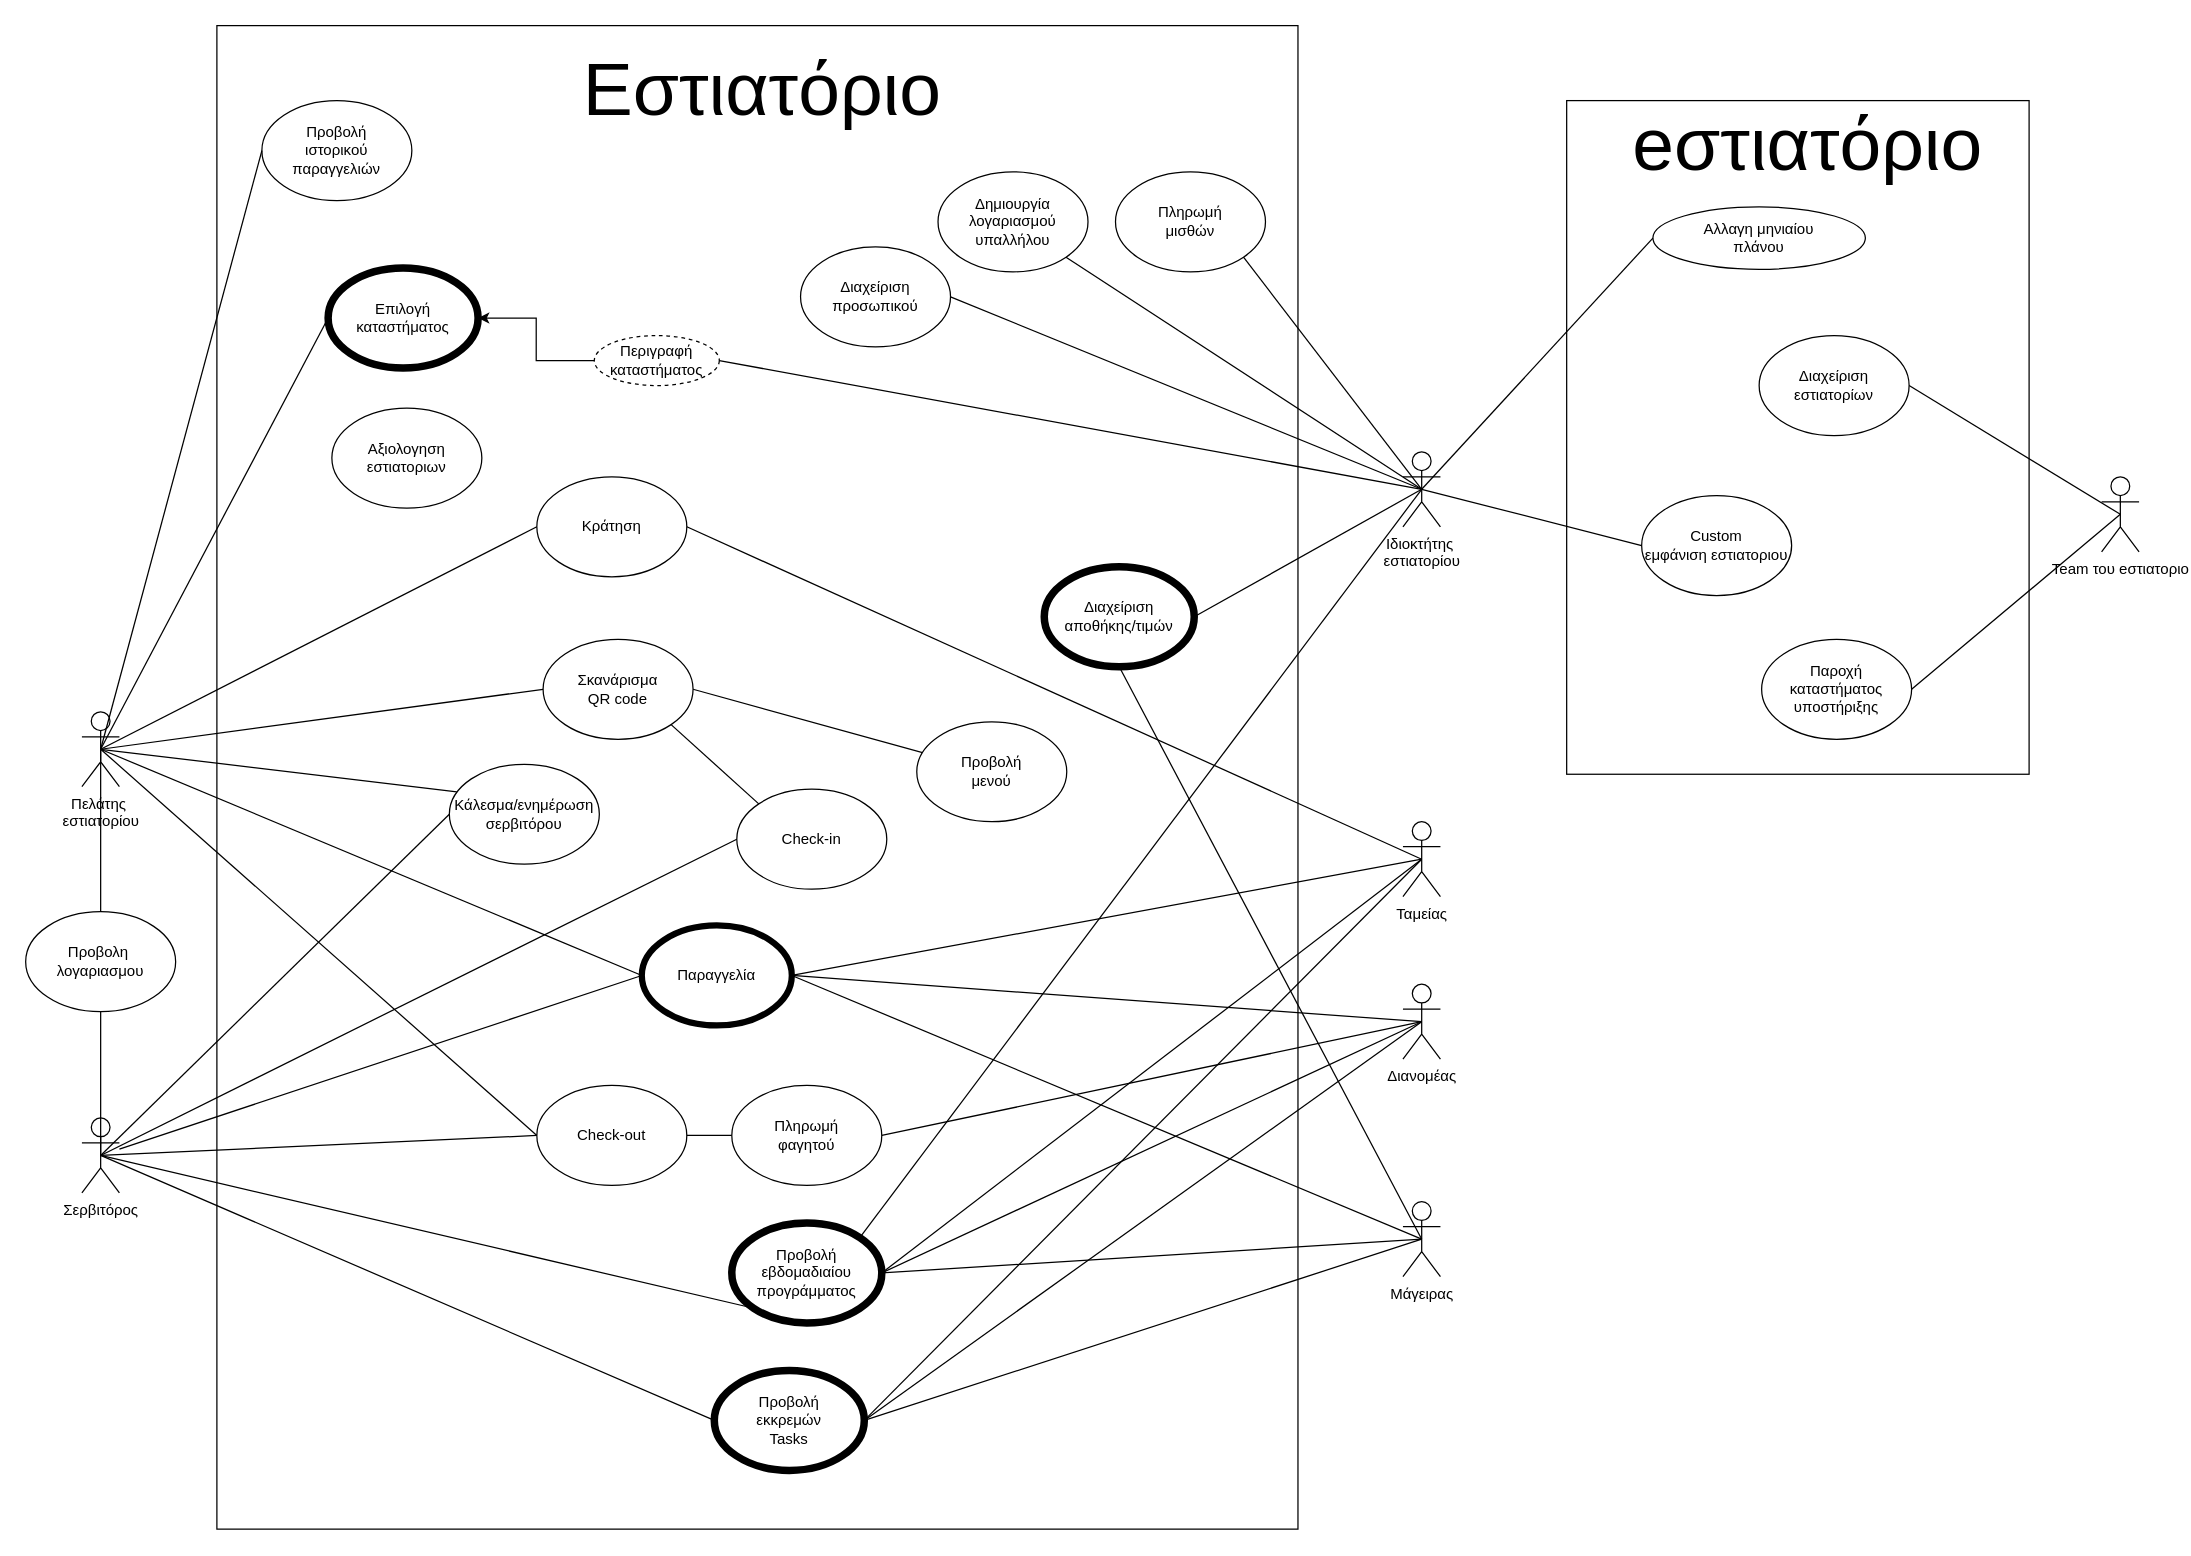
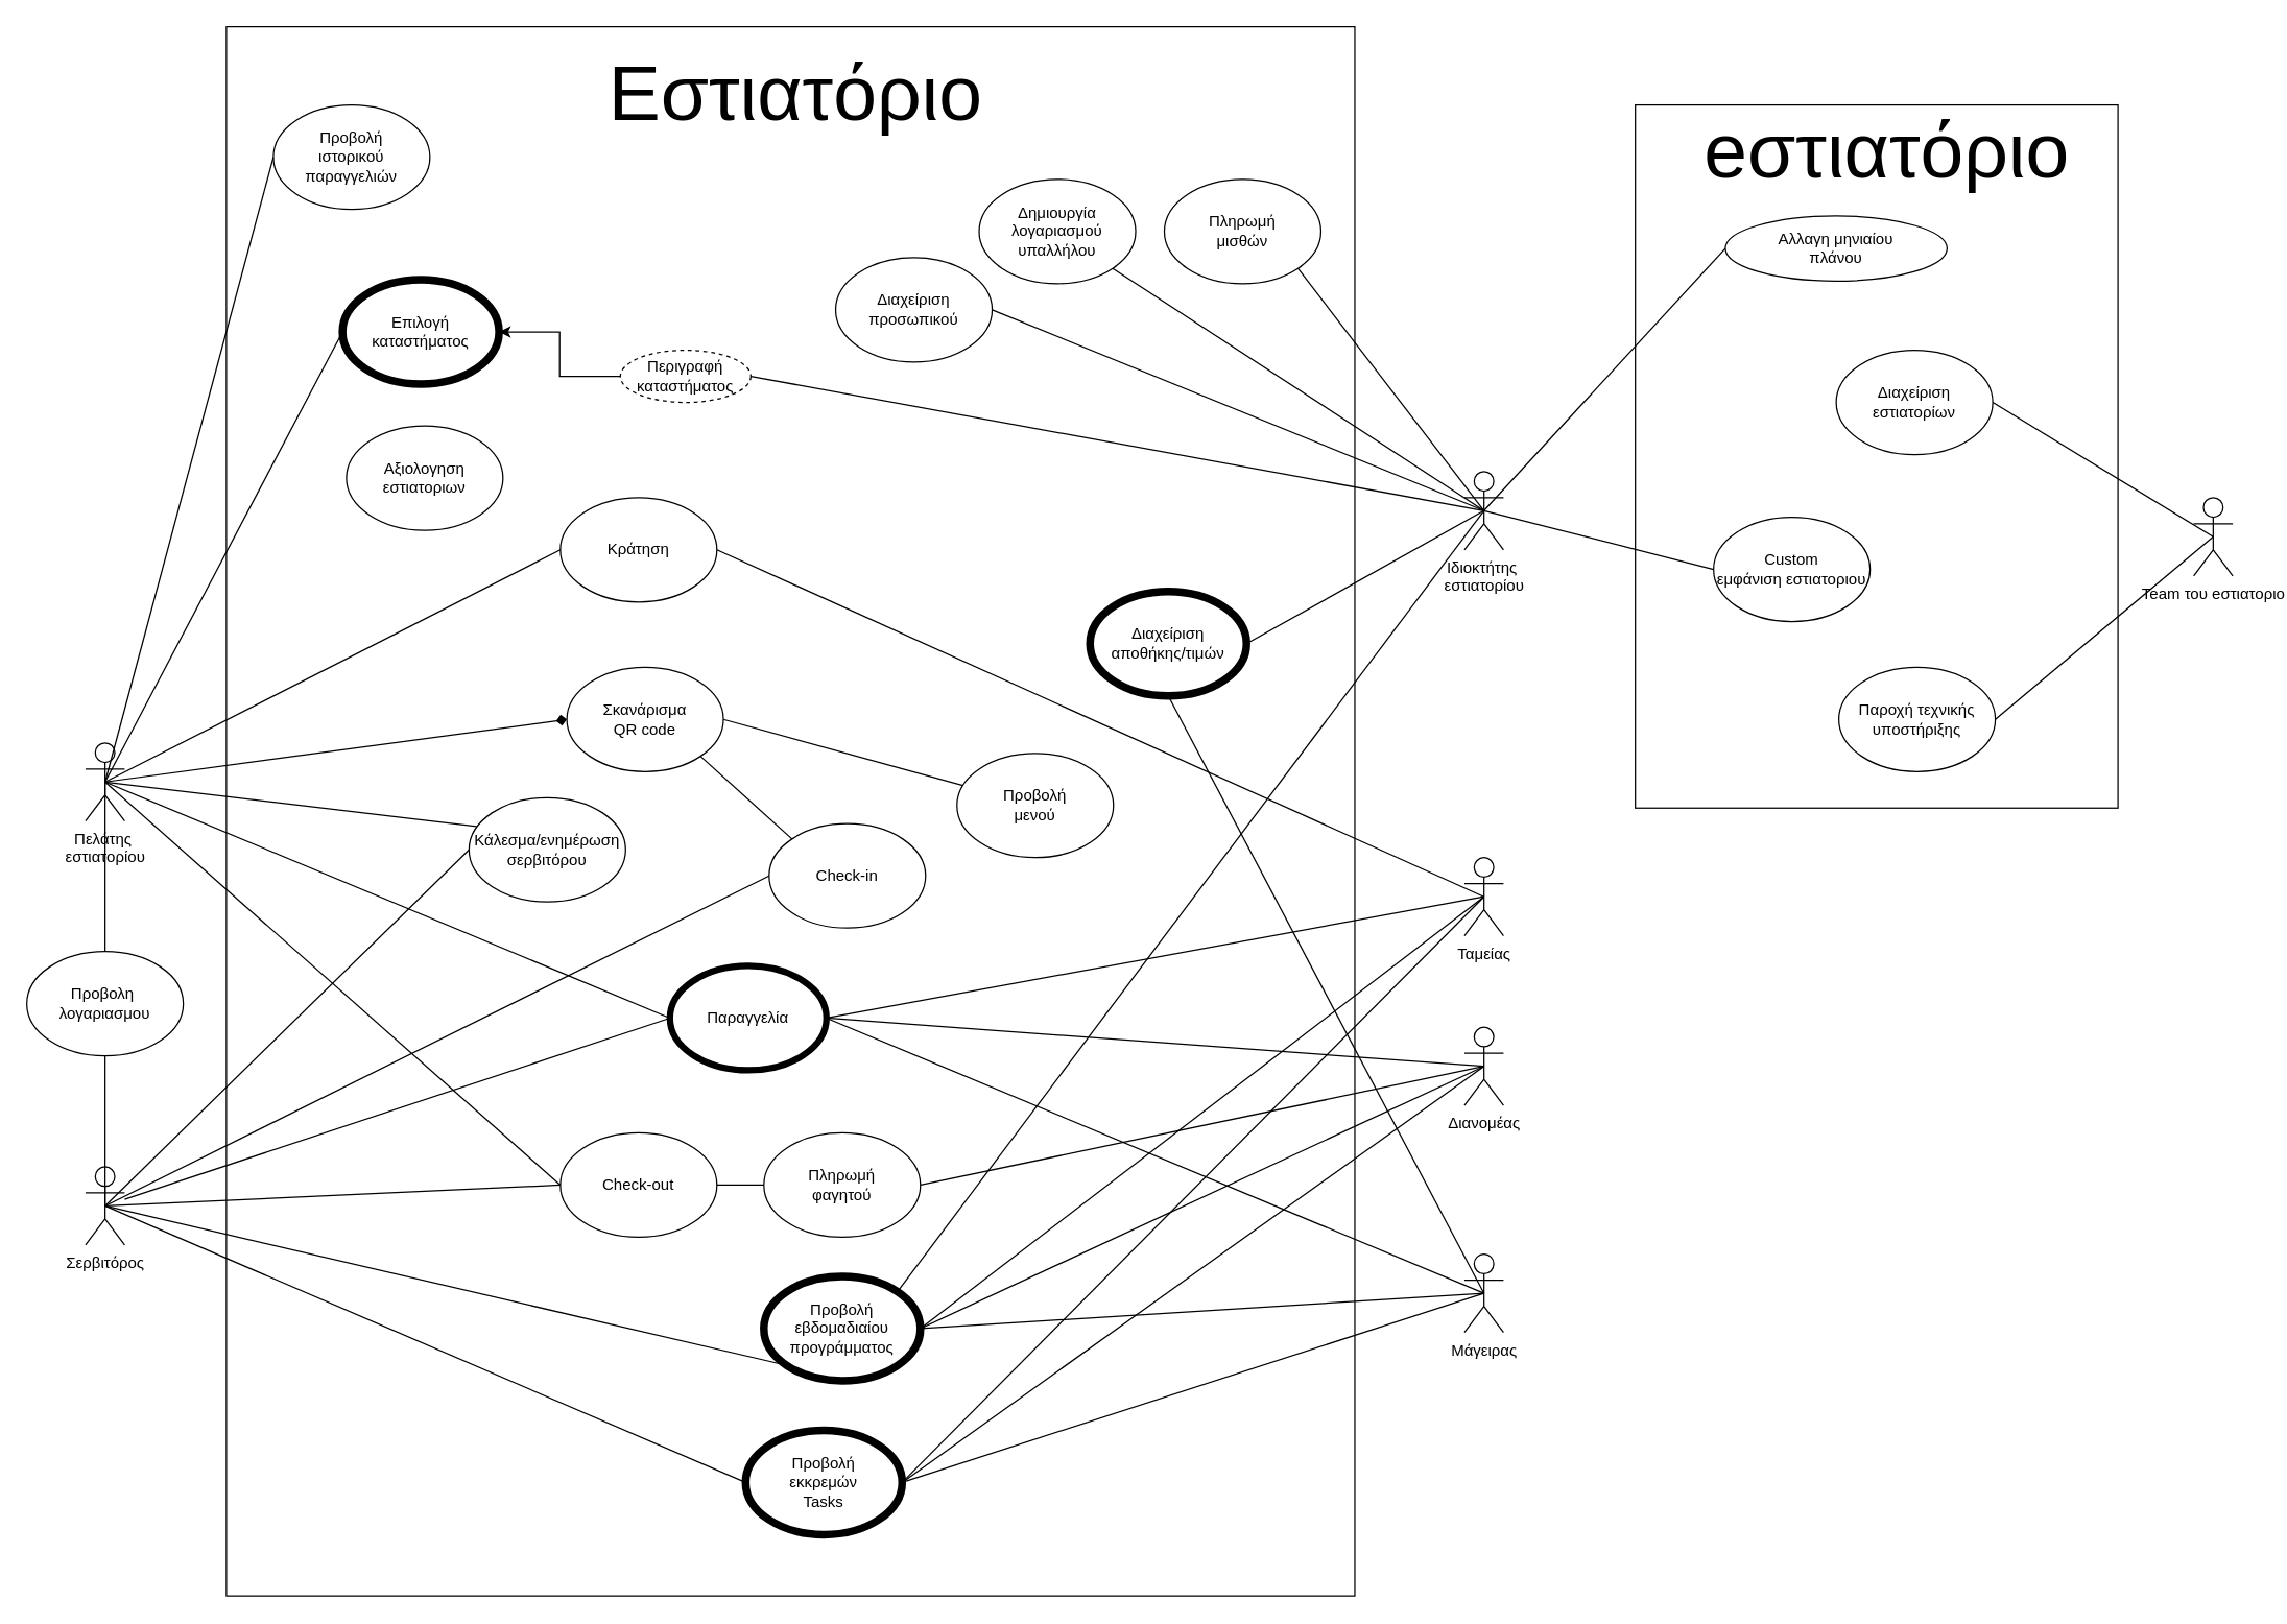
- <mxCell id="56" value="&lt;div&gt;Παροχή καταστήματος&lt;/div&gt;&lt;div&gt;υποστήριξης&lt;br&gt;&lt;/div&gt;" style="ellipse;whiteSpace=wrap;html=1;" parent="1" vertex="1"><mxGeometry x="1409" y="511" width="120" height="80" as="geometry" /></mxCell>
+ <mxCell id="56" value="&lt;div&gt;Παροχή τεχνικής&lt;/div&gt;&lt;div&gt;υποστήριξης&lt;br&gt;&lt;/div&gt;" style="ellipse;whiteSpace=wrap;html=1;" parent="1" vertex="1"><mxGeometry x="1409" y="511" width="120" height="80" as="geometry" /></mxCell>
- <mxCell id="26" value="" style="endArrow=none;html=1;rounded=0;entryX=0;entryY=0.5;entryDx=0;entryDy=0;exitX=0.5;exitY=0.5;exitDx=0;exitDy=0;exitPerimeter=0;" parent="1" source="3" target="13" edge="1"><mxGeometry width="50" height="50" relative="1" as="geometry"><mxPoint x="75" y="666" as="sourcePoint" /><mxPoint x="496" y="663" as="targetPoint" /></mxGeometry></mxCell>
+ <mxCell id="26" value="" style="endArrow=diamond;html=1;rounded=0;entryX=0;entryY=0.5;entryDx=0;entryDy=0;exitX=0.5;exitY=0.5;exitDx=0;exitDy=0;exitPerimeter=0;" parent="1" source="3" target="13" edge="1"><mxGeometry width="50" height="50" relative="1" as="geometry"><mxPoint x="75" y="666" as="sourcePoint" /><mxPoint x="496" y="663" as="targetPoint" /></mxGeometry></mxCell>
